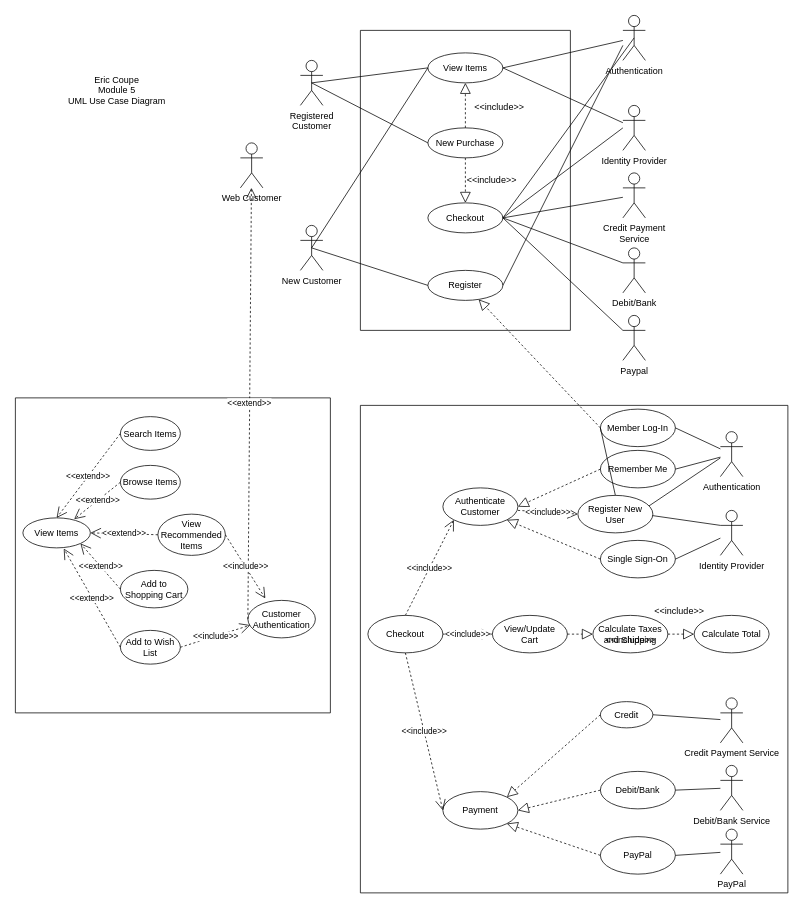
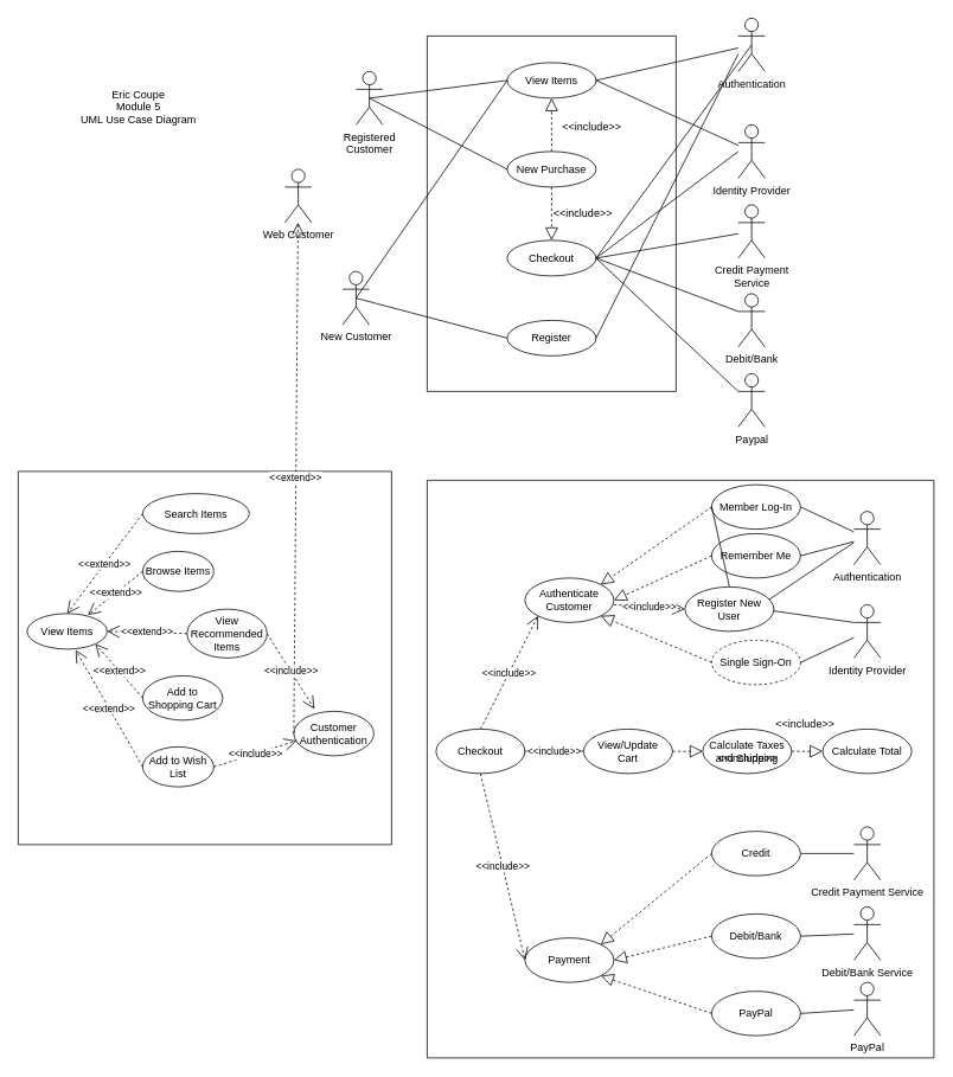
- <mxCell id="14" value="New Customer" style="shape=umlActor;verticalLabelPosition=bottom;verticalAlign=top;html=1;outlineConnect=0;" vertex="1" parent="1"><mxGeometry x="400" y="300" width="30" height="60" as="geometry" /></mxCell>
+ <mxCell id="14" value="New Customer" style="shape=umlActor;verticalLabelPosition=bottom;verticalAlign=top;html=1;outlineConnect=0;" vertex="1" parent="1"><mxGeometry x="385" y="305" width="30" height="60" as="geometry" /></mxCell>
- <mxCell id="82" value="" style="endArrow=block;dashed=1;endFill=0;endSize=12;html=1;rounded=0;exitX=0;exitY=0.5;exitDx=0;exitDy=0;" edge="1" parent="47" source="53" target="4"><mxGeometry width="160" relative="1" as="geometry"><mxPoint x="290" y="170" as="sourcePoint" /><mxPoint x="450" y="170" as="targetPoint" /></mxGeometry></mxCell>
+ <mxCell id="82" value="" style="endArrow=block;dashed=1;endFill=0;endSize=12;html=1;rounded=0;exitX=0;exitY=0.5;exitDx=0;exitDy=0;entryX=1;entryY=0;entryDx=0;entryDy=0;" edge="1" parent="47" source="53" target="56"><mxGeometry width="160" relative="1" as="geometry"><mxPoint x="290" y="170" as="sourcePoint" /><mxPoint x="450" y="170" as="targetPoint" /></mxGeometry></mxCell>
- <mxCell id="37" value="Search Items" style="ellipse;whiteSpace=wrap;html=1;" vertex="1" parent="31"><mxGeometry x="140" y="25" width="80" height="45" as="geometry" /></mxCell>
+ <mxCell id="37" value="Search Items" style="ellipse;whiteSpace=wrap;html=1;" vertex="1" parent="31"><mxGeometry x="140" y="25" width="120" height="45" as="geometry" /></mxCell>
- <mxCell id="55" value="Single Sign-On" style="ellipse;whiteSpace=wrap;html=1;" vertex="1" parent="47"><mxGeometry x="320" y="180" width="100" height="50" as="geometry" /></mxCell>
+ <mxCell id="55" value="Single Sign-On" style="ellipse;whiteSpace=wrap;html=1;dashed=1;" vertex="1" parent="47"><mxGeometry x="320" y="180" width="100" height="50" as="geometry" /></mxCell>
- <mxCell id="57" value="Credit" style="ellipse;whiteSpace=wrap;html=1;" vertex="1" parent="47"><mxGeometry x="320" y="395" width="70" height="35" as="geometry" /></mxCell>
+ <mxCell id="57" value="Credit" style="ellipse;whiteSpace=wrap;html=1;" vertex="1" parent="47"><mxGeometry x="320" y="395" width="100" height="50" as="geometry" /></mxCell>
